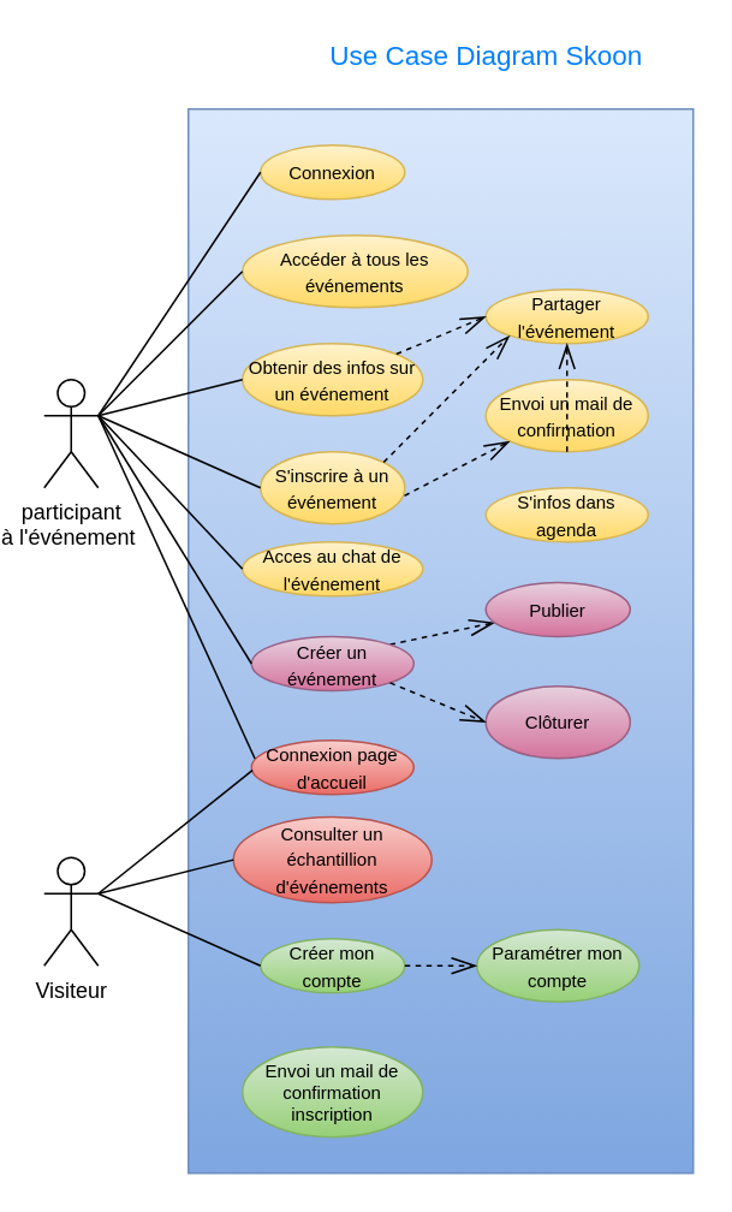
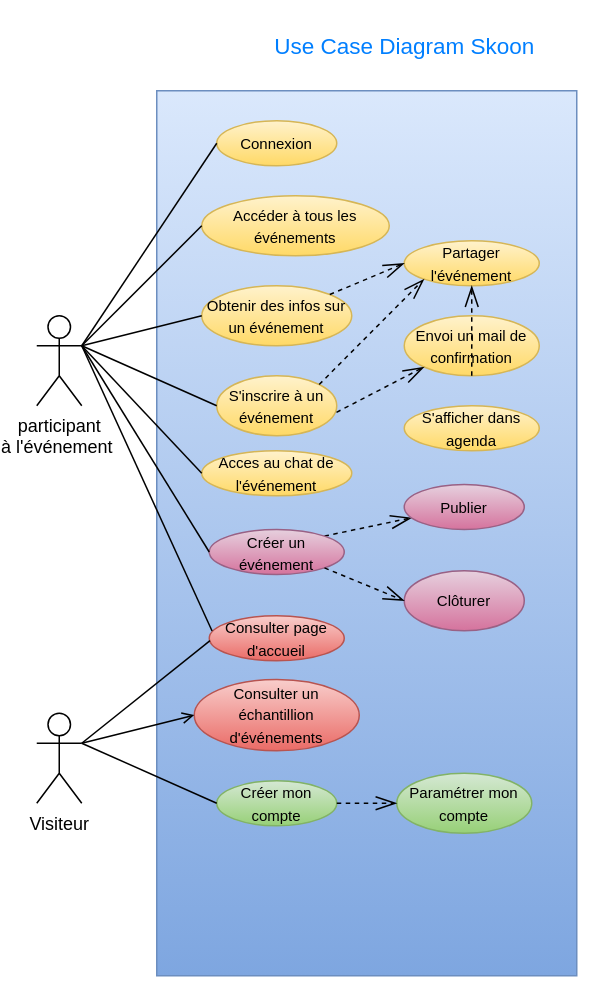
- <mxCell id="12" value="&lt;font style=&quot;font-size: 10px&quot;&gt;S'infos dans agenda&lt;/font&gt;" style="ellipse;whiteSpace=wrap;html=1;gradientColor=#ffd966;fillColor=#fff2cc;strokeColor=#d6b656;" parent="1" vertex="1"><mxGeometry x="265" y="270" width="90" height="30" as="geometry" /></mxCell>
+ <mxCell id="12" value="&lt;font style=&quot;font-size: 10px&quot;&gt;S'afficher dans agenda&lt;/font&gt;" style="ellipse;whiteSpace=wrap;html=1;gradientColor=#ffd966;fillColor=#fff2cc;strokeColor=#d6b656;" parent="1" vertex="1"><mxGeometry x="265" y="270" width="90" height="30" as="geometry" /></mxCell>
- <mxCell id="13" value="&lt;font style=&quot;font-size: 10px&quot;&gt;Connexion page d'accueil&lt;/font&gt;" style="ellipse;whiteSpace=wrap;html=1;gradientColor=#ea6b66;fillColor=#f8cecc;strokeColor=#b85450;" parent="1" vertex="1"><mxGeometry x="135" y="410" width="90" height="30" as="geometry" /></mxCell>
+ <mxCell id="13" value="&lt;font style=&quot;font-size: 10px&quot;&gt;Consulter page d'accueil&lt;/font&gt;" style="ellipse;whiteSpace=wrap;html=1;gradientColor=#ea6b66;fillColor=#f8cecc;strokeColor=#b85450;" parent="1" vertex="1"><mxGeometry x="135" y="410" width="90" height="30" as="geometry" /></mxCell>
- <mxCell id="22" value="" style="endArrow=none;html=1;exitX=1;exitY=0.333;exitDx=0;exitDy=0;exitPerimeter=0;entryX=0;entryY=0.5;entryDx=0;entryDy=0;" parent="1" source="4" target="16" edge="1"><mxGeometry width="50" height="50" relative="1" as="geometry"><mxPoint x="130" y="555" as="sourcePoint" /><mxPoint x="180" y="505" as="targetPoint" /></mxGeometry></mxCell>
+ <mxCell id="22" value="" style="endArrow=open;html=1;exitX=1;exitY=0.333;exitDx=0;exitDy=0;exitPerimeter=0;entryX=0;entryY=0.5;entryDx=0;entryDy=0;" parent="1" source="4" target="16" edge="1"><mxGeometry width="50" height="50" relative="1" as="geometry"><mxPoint x="130" y="555" as="sourcePoint" /><mxPoint x="180" y="505" as="targetPoint" /></mxGeometry></mxCell>
- <mxCell id="25" value="&lt;div style=&quot;font-size: 10px&quot;&gt;&lt;font style=&quot;font-size: 10px&quot;&gt;Envoi un mail de confirmation &lt;br&gt;&lt;/font&gt;&lt;/div&gt;&lt;div style=&quot;font-size: 10px&quot;&gt;&lt;font style=&quot;font-size: 10px&quot;&gt;inscription&lt;/font&gt;&lt;/div&gt;" style="ellipse;whiteSpace=wrap;html=1;gradientColor=#97d077;fillColor=#d5e8d4;strokeColor=#82b366;" parent="1" vertex="1"><mxGeometry x="130" y="580" width="100" height="50" as="geometry" /></mxCell>
